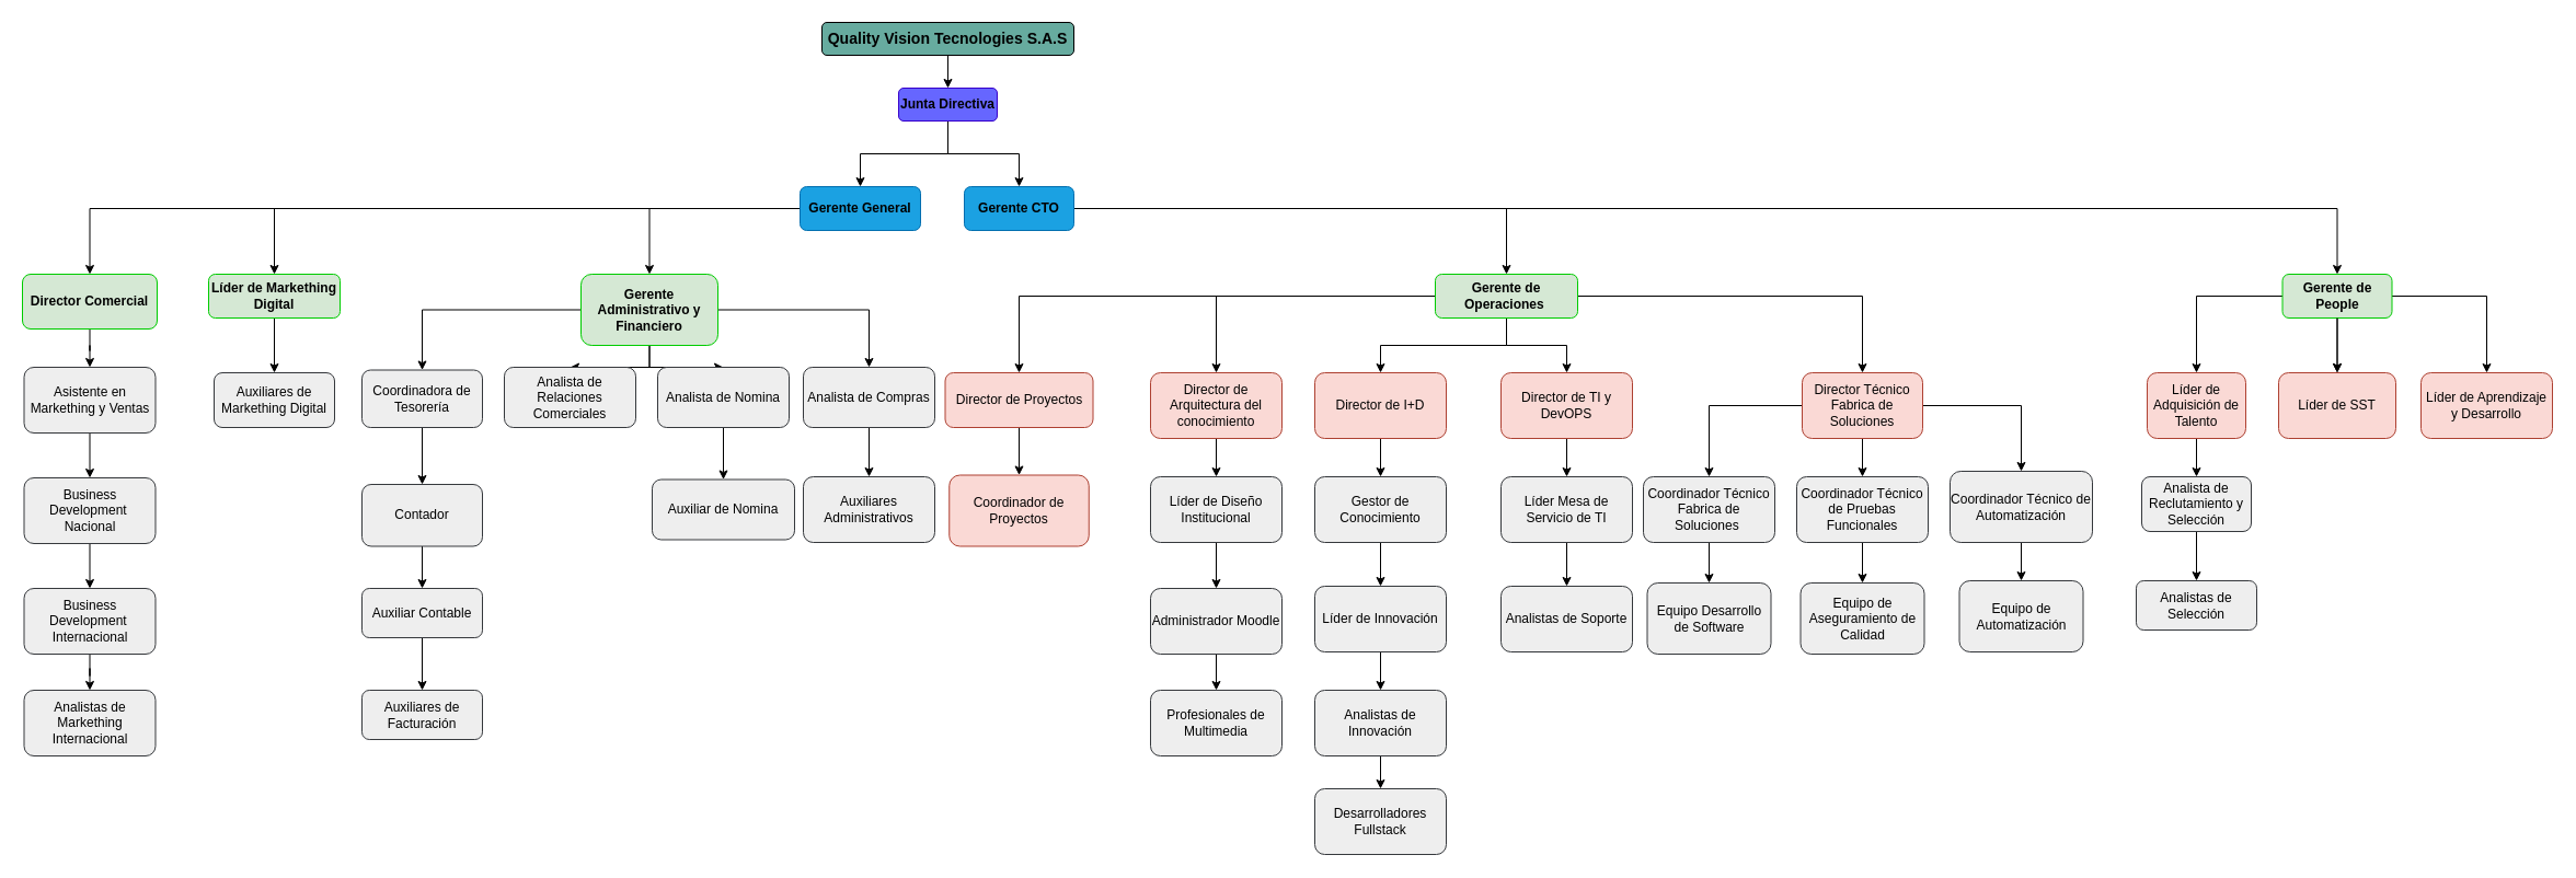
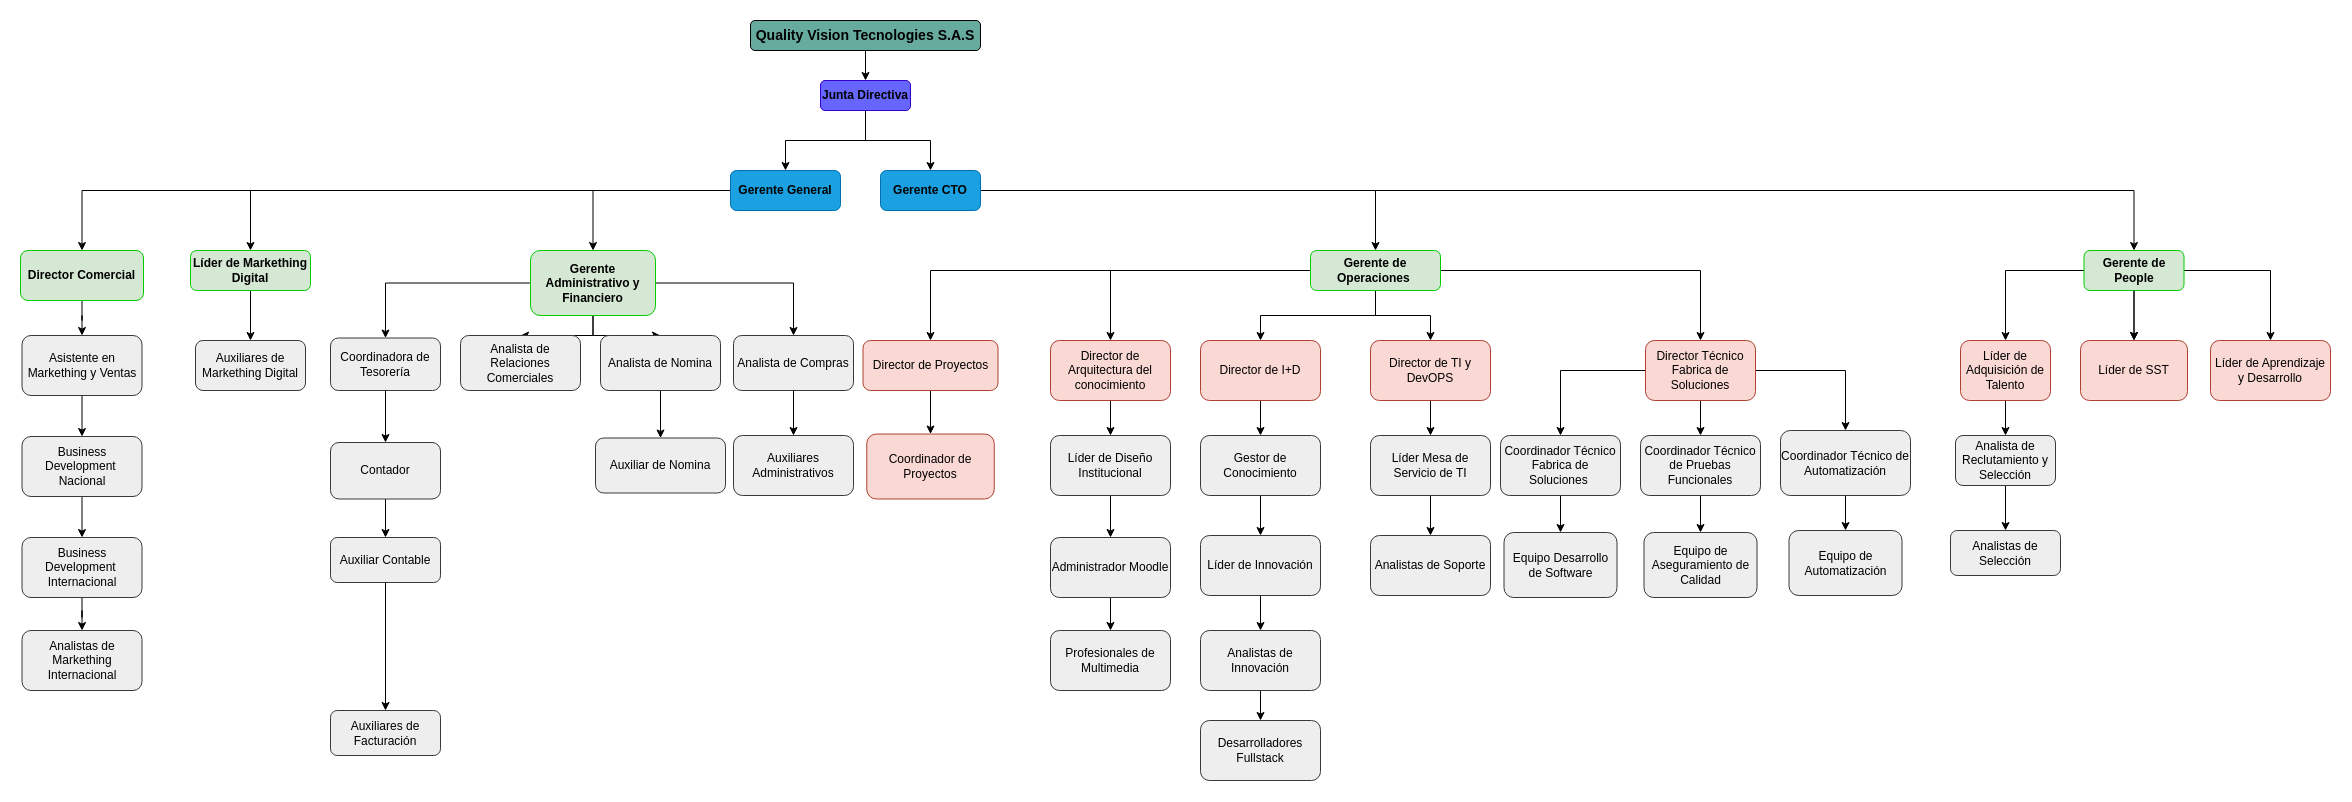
- <mxCell id="84" value="Auxiliares de Facturación" style="rounded=1;whiteSpace=wrap;html=1;fillColor=#eeeeee;strokeColor=#36393d;" vertex="1" parent="1"><mxGeometry x="330" y="630" width="110" height="45" as="geometry" /></mxCell>
+ <mxCell id="84" value="Auxiliares de Facturación" style="rounded=1;whiteSpace=wrap;html=1;fillColor=#eeeeee;strokeColor=#36393d;" vertex="1" parent="1"><mxGeometry x="330" y="710" width="110" height="45" as="geometry" /></mxCell>
